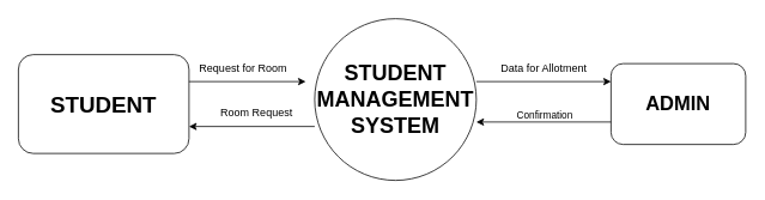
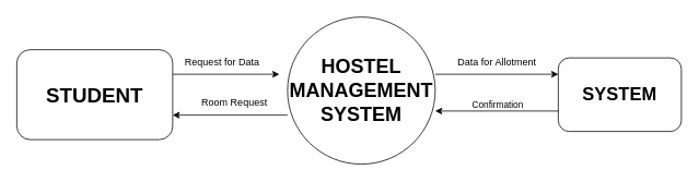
- <mxCell id="4" value="Request for Room" style="text;html=1;align=center;verticalAlign=middle;resizable=0;points=[];autosize=1;strokeColor=none;fillColor=none;" vertex="1" parent="1"><mxGeometry x="210" y="60" width="120" height="30" as="geometry" /></mxCell>
+ <mxCell id="4" value="Request for Data" style="text;html=1;align=center;verticalAlign=middle;resizable=0;points=[];autosize=1;strokeColor=none;fillColor=none;" vertex="1" parent="1"><mxGeometry x="210" y="60" width="120" height="30" as="geometry" /></mxCell>
- <mxCell id="5" value="&lt;font style=&quot;font-size: 24px;&quot;&gt;&lt;b&gt;STUDENT MANAGEMENT SYSTEM&lt;/b&gt;&lt;/font&gt;" style="ellipse;whiteSpace=wrap;html=1;aspect=fixed;" vertex="1" parent="1"><mxGeometry x="350" y="20" width="180" height="180" as="geometry" /></mxCell>
+ <mxCell id="5" value="&lt;font style=&quot;font-size: 24px;&quot;&gt;&lt;b&gt;HOSTEL MANAGEMENT SYSTEM&lt;/b&gt;&lt;/font&gt;" style="ellipse;whiteSpace=wrap;html=1;aspect=fixed;" vertex="1" parent="1"><mxGeometry x="350" y="20" width="180" height="180" as="geometry" /></mxCell>
- <mxCell id="8" value="&lt;font style=&quot;font-size: 22px;&quot;&gt;&lt;b&gt;ADMIN&lt;/b&gt;&lt;/font&gt;" style="rounded=1;whiteSpace=wrap;html=1;" vertex="1" parent="1"><mxGeometry x="680" y="70" width="150" height="90" as="geometry" /></mxCell>
+ <mxCell id="8" value="&lt;font style=&quot;font-size: 22px;&quot;&gt;&lt;b&gt;SYSTEM&lt;/b&gt;&lt;/font&gt;" style="rounded=1;whiteSpace=wrap;html=1;" vertex="1" parent="1"><mxGeometry x="680" y="70" width="150" height="90" as="geometry" /></mxCell>
